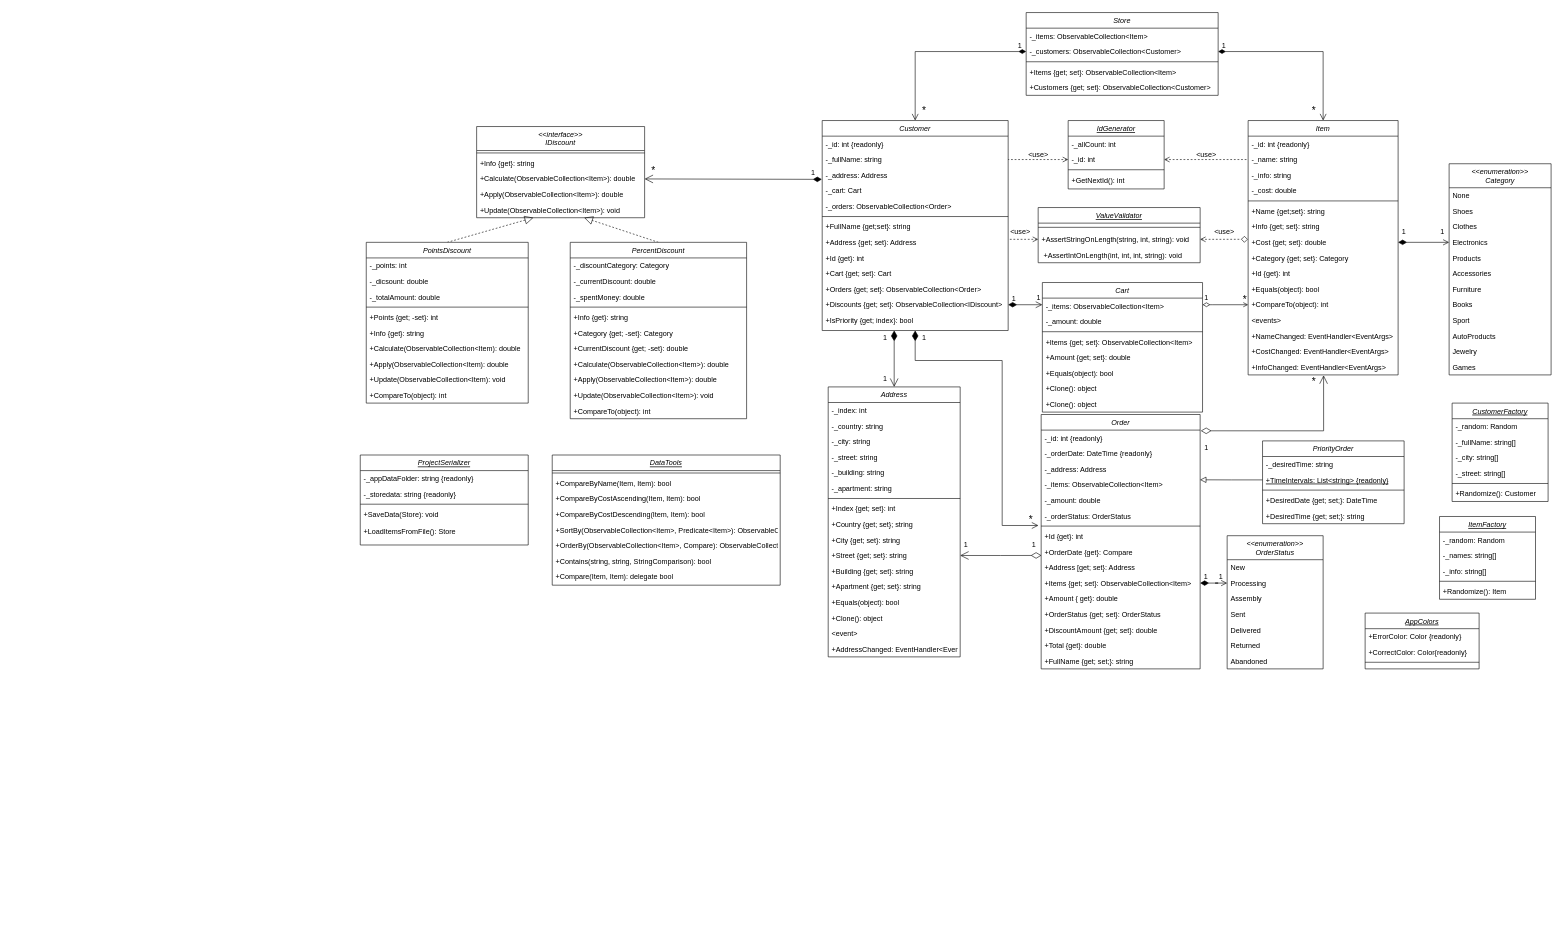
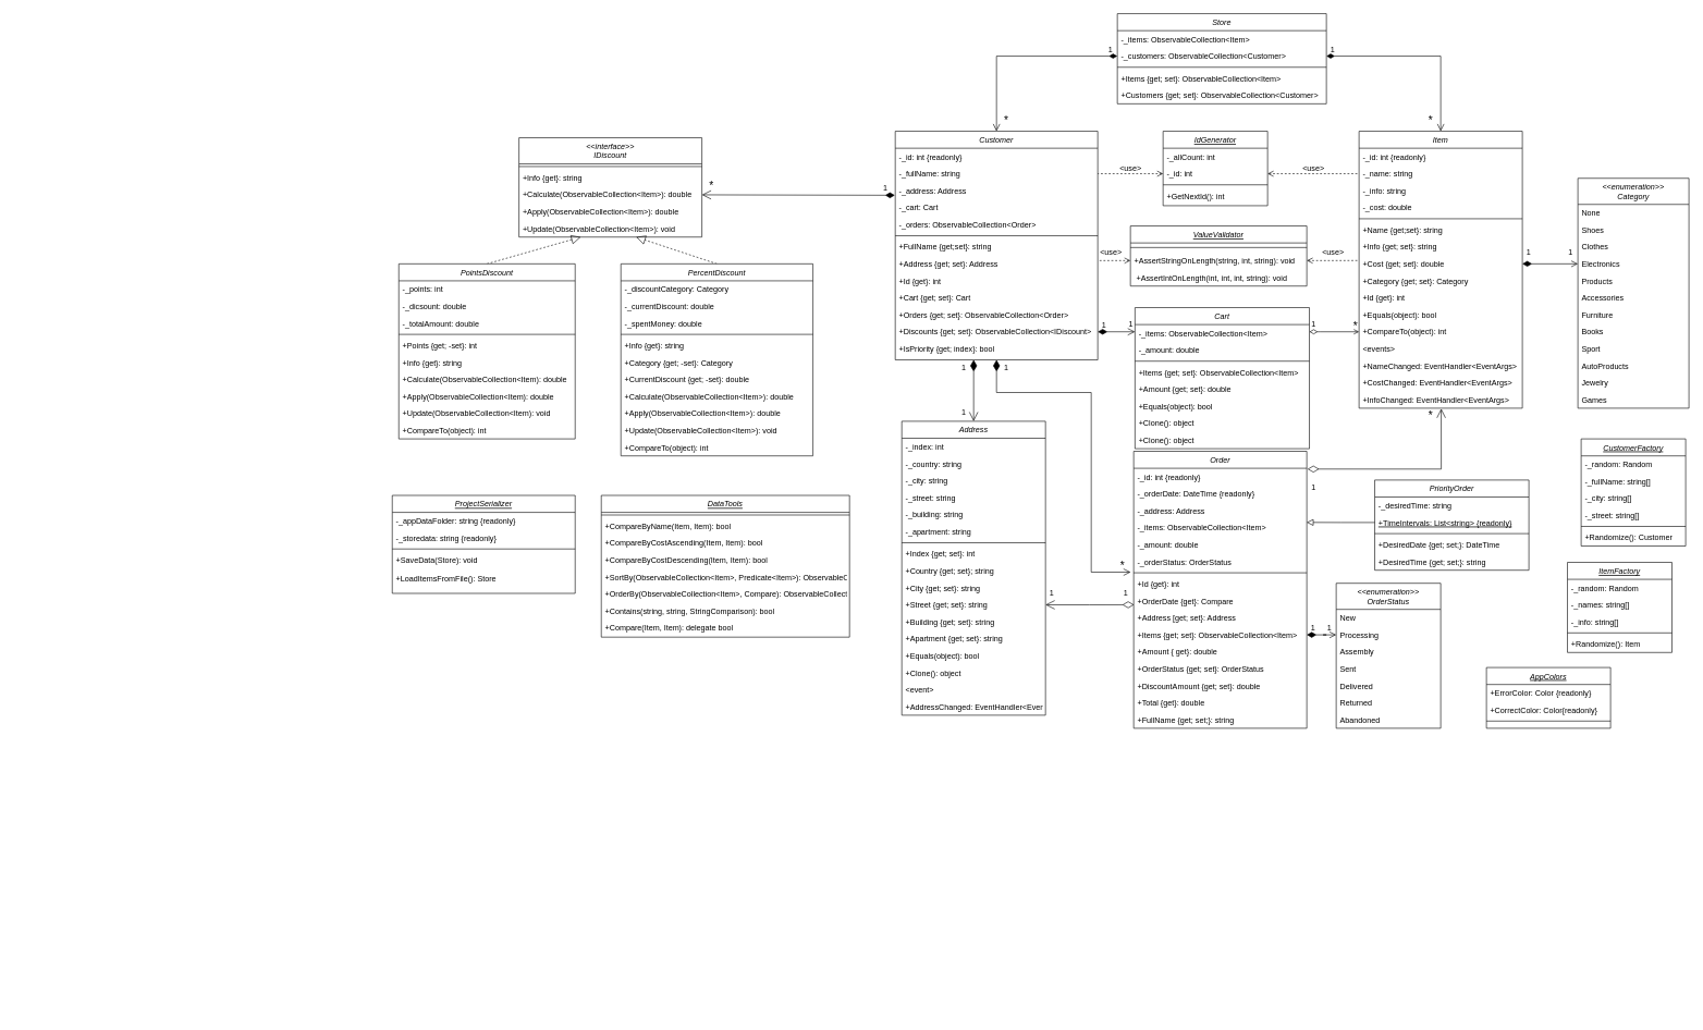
- <mxCell id="204" style="edgeStyle=orthogonalEdgeStyle;rounded=0;orthogonalLoop=1;jettySize=auto;html=1;dashed=1;strokeWidth=1;startArrow=open;startFill=0;endArrow=diamond;endFill=0;startSize=7;endSize=9;entryX=-0.002;entryY=0.305;entryDx=0;entryDy=0;entryPerimeter=0;" parent="1" source="62" target="10" edge="1"><mxGeometry relative="1" as="geometry"><mxPoint x="1500" y="400" as="targetPoint" /></mxGeometry></mxCell>
+ <mxCell id="204" style="edgeStyle=orthogonalEdgeStyle;rounded=0;orthogonalLoop=1;jettySize=auto;html=1;dashed=1;strokeWidth=1;startArrow=open;startFill=0;endArrow=none;endFill=0;startSize=7;endSize=9;entryX=-0.002;entryY=0.305;entryDx=0;entryDy=0;entryPerimeter=0;" parent="1" source="62" target="10" edge="1"><mxGeometry relative="1" as="geometry"><mxPoint x="1500" y="400" as="targetPoint" /></mxGeometry></mxCell>
